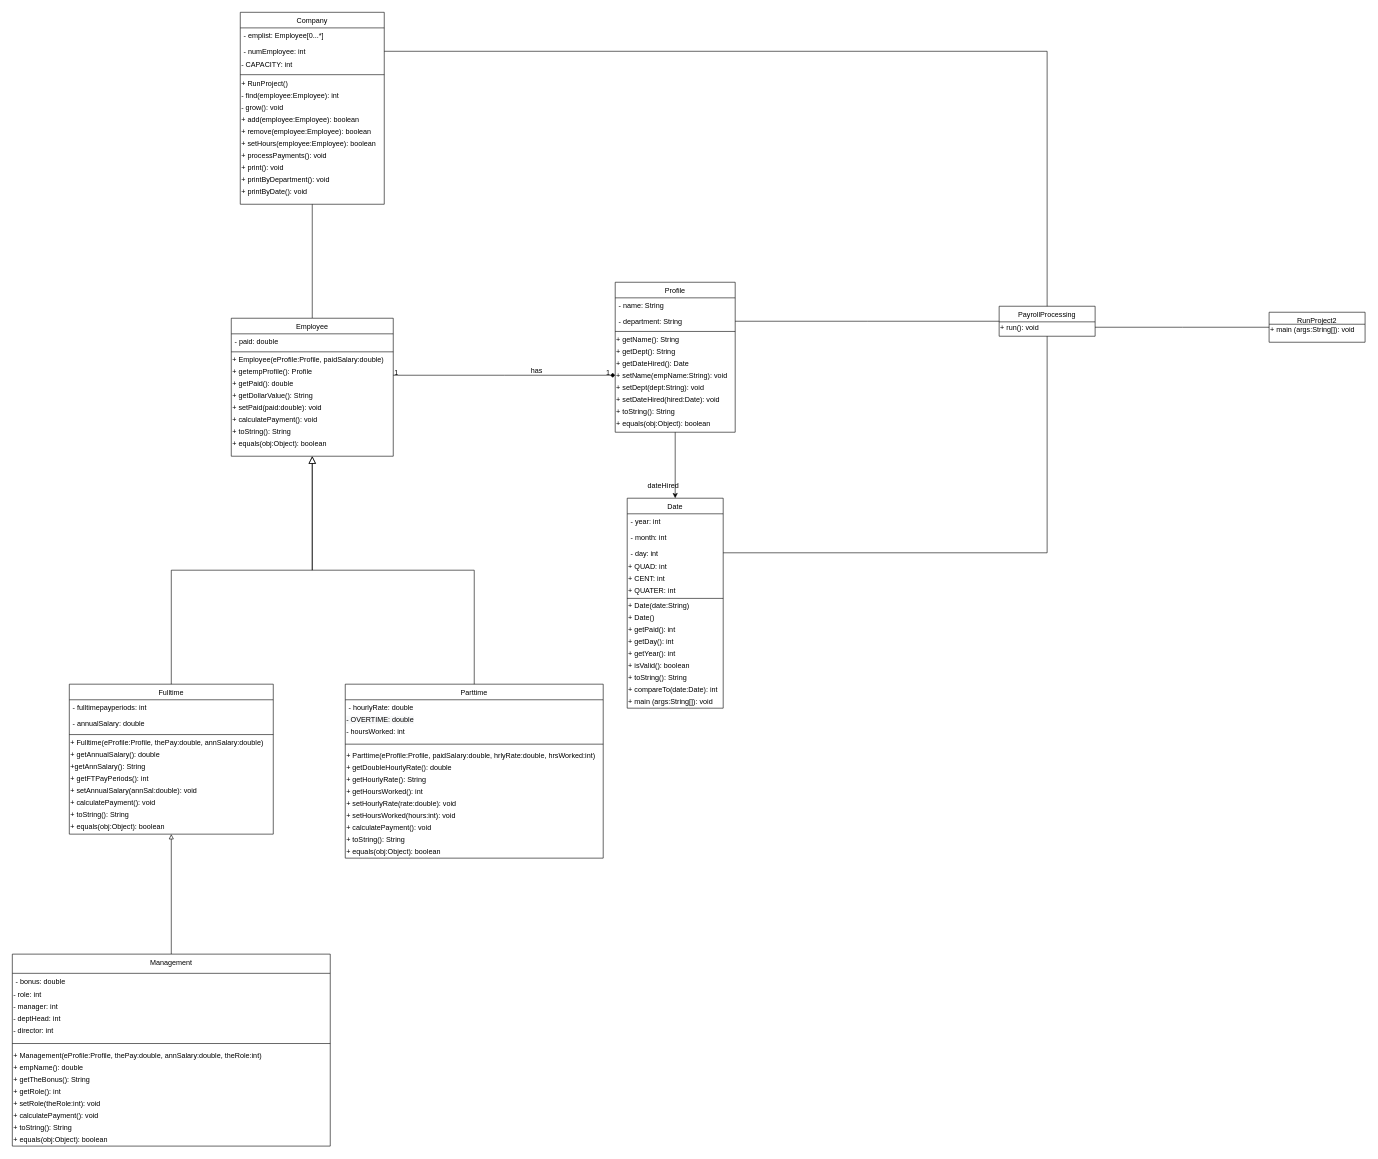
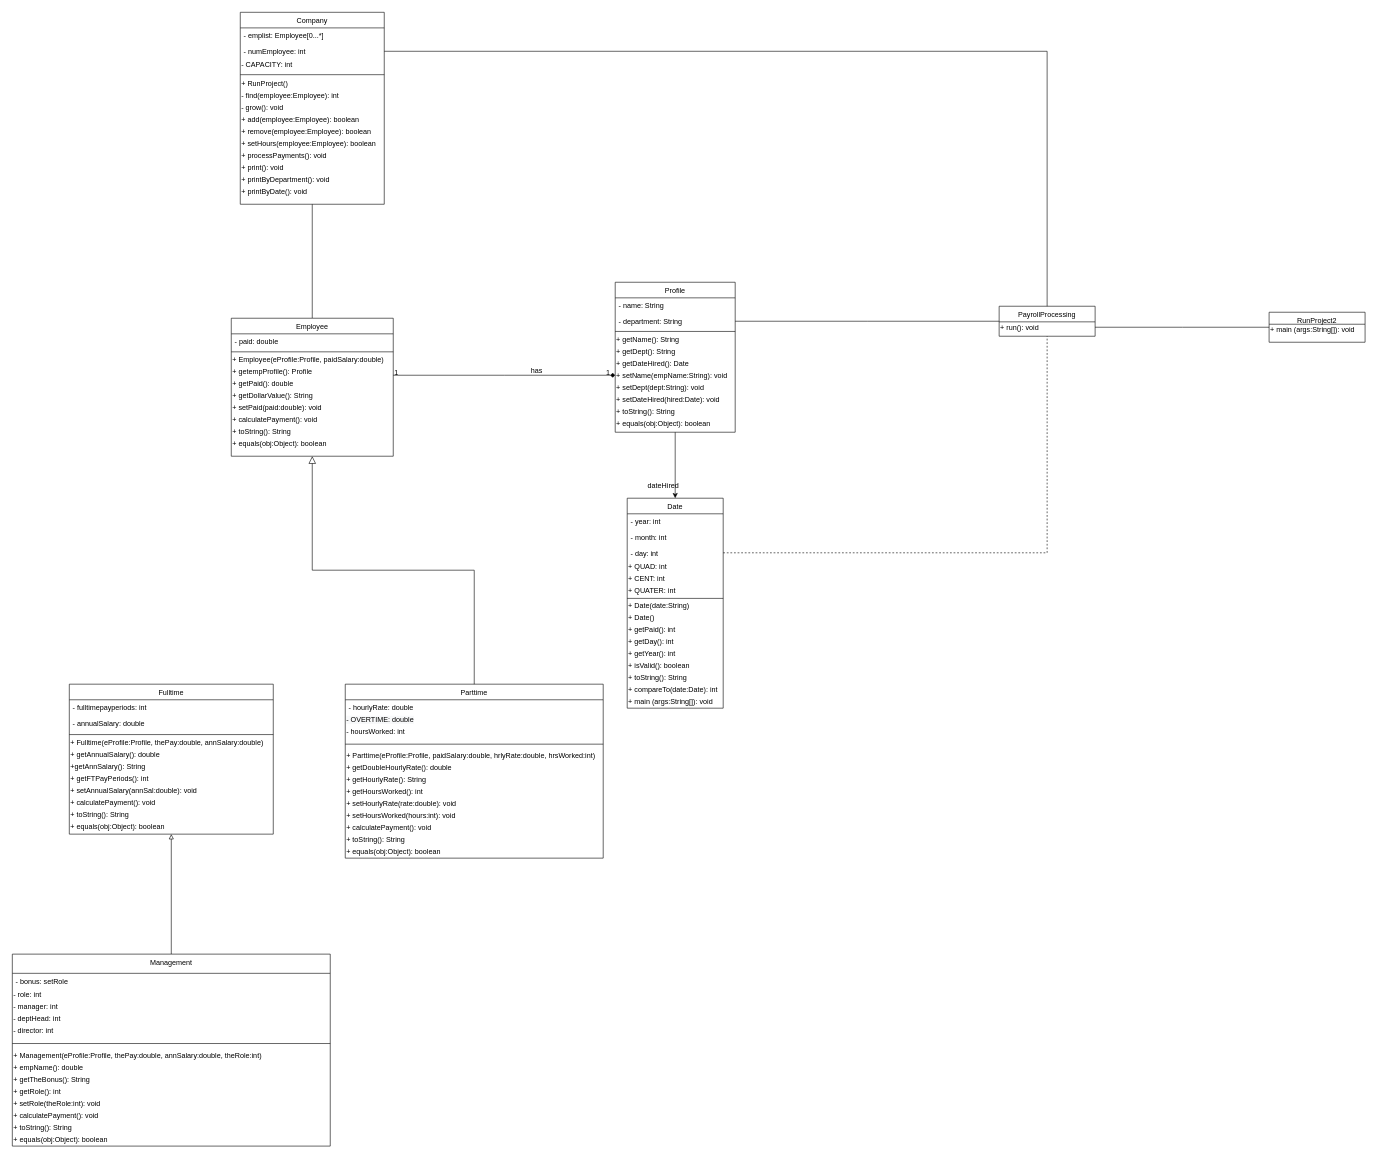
- <mxCell id="112" style="edgeStyle=orthogonalEdgeStyle;rounded=0;orthogonalLoop=1;jettySize=auto;html=1;exitX=1;exitY=0.5;exitDx=0;exitDy=0;entryX=0.5;entryY=1;entryDx=0;entryDy=0;endArrow=none;endFill=0;" parent="1" source="95" target="90" edge="1"><mxGeometry relative="1" as="geometry" /></mxCell>
+ <mxCell id="112" style="edgeStyle=orthogonalEdgeStyle;rounded=0;orthogonalLoop=1;jettySize=auto;html=1;exitX=1;exitY=0.5;exitDx=0;exitDy=0;entryX=0.5;entryY=1;entryDx=0;entryDy=0;endArrow=none;endFill=0;dashed=1;" parent="1" source="95" target="90" edge="1"><mxGeometry relative="1" as="geometry" /></mxCell>
- <mxCell id="26" value="" style="endArrow=block;endSize=10;endFill=0;shadow=0;strokeWidth=1;rounded=0;edgeStyle=elbowEdgeStyle;elbow=vertical;" parent="1" source="14" target="3" edge="1"><mxGeometry width="160" relative="1" as="geometry"><mxPoint x="265" y="653" as="sourcePoint" /><mxPoint x="265" y="653" as="targetPoint" /></mxGeometry></mxCell>
- <mxCell id="61" value="- bonus: double&#10;" style="text;align=left;verticalAlign=top;spacingLeft=4;spacingRight=4;overflow=hidden;rotatable=0;points=[[0,0.5],[1,0.5]];portConstraint=eastwest;" parent="60" vertex="1"><mxGeometry y="32" width="530" height="26" as="geometry" /></mxCell>
+ <mxCell id="61" value="- bonus: setRole&#10;" style="text;align=left;verticalAlign=top;spacingLeft=4;spacingRight=4;overflow=hidden;rotatable=0;points=[[0,0.5],[1,0.5]];portConstraint=eastwest;" parent="60" vertex="1"><mxGeometry y="32" width="530" height="26" as="geometry" /></mxCell>
